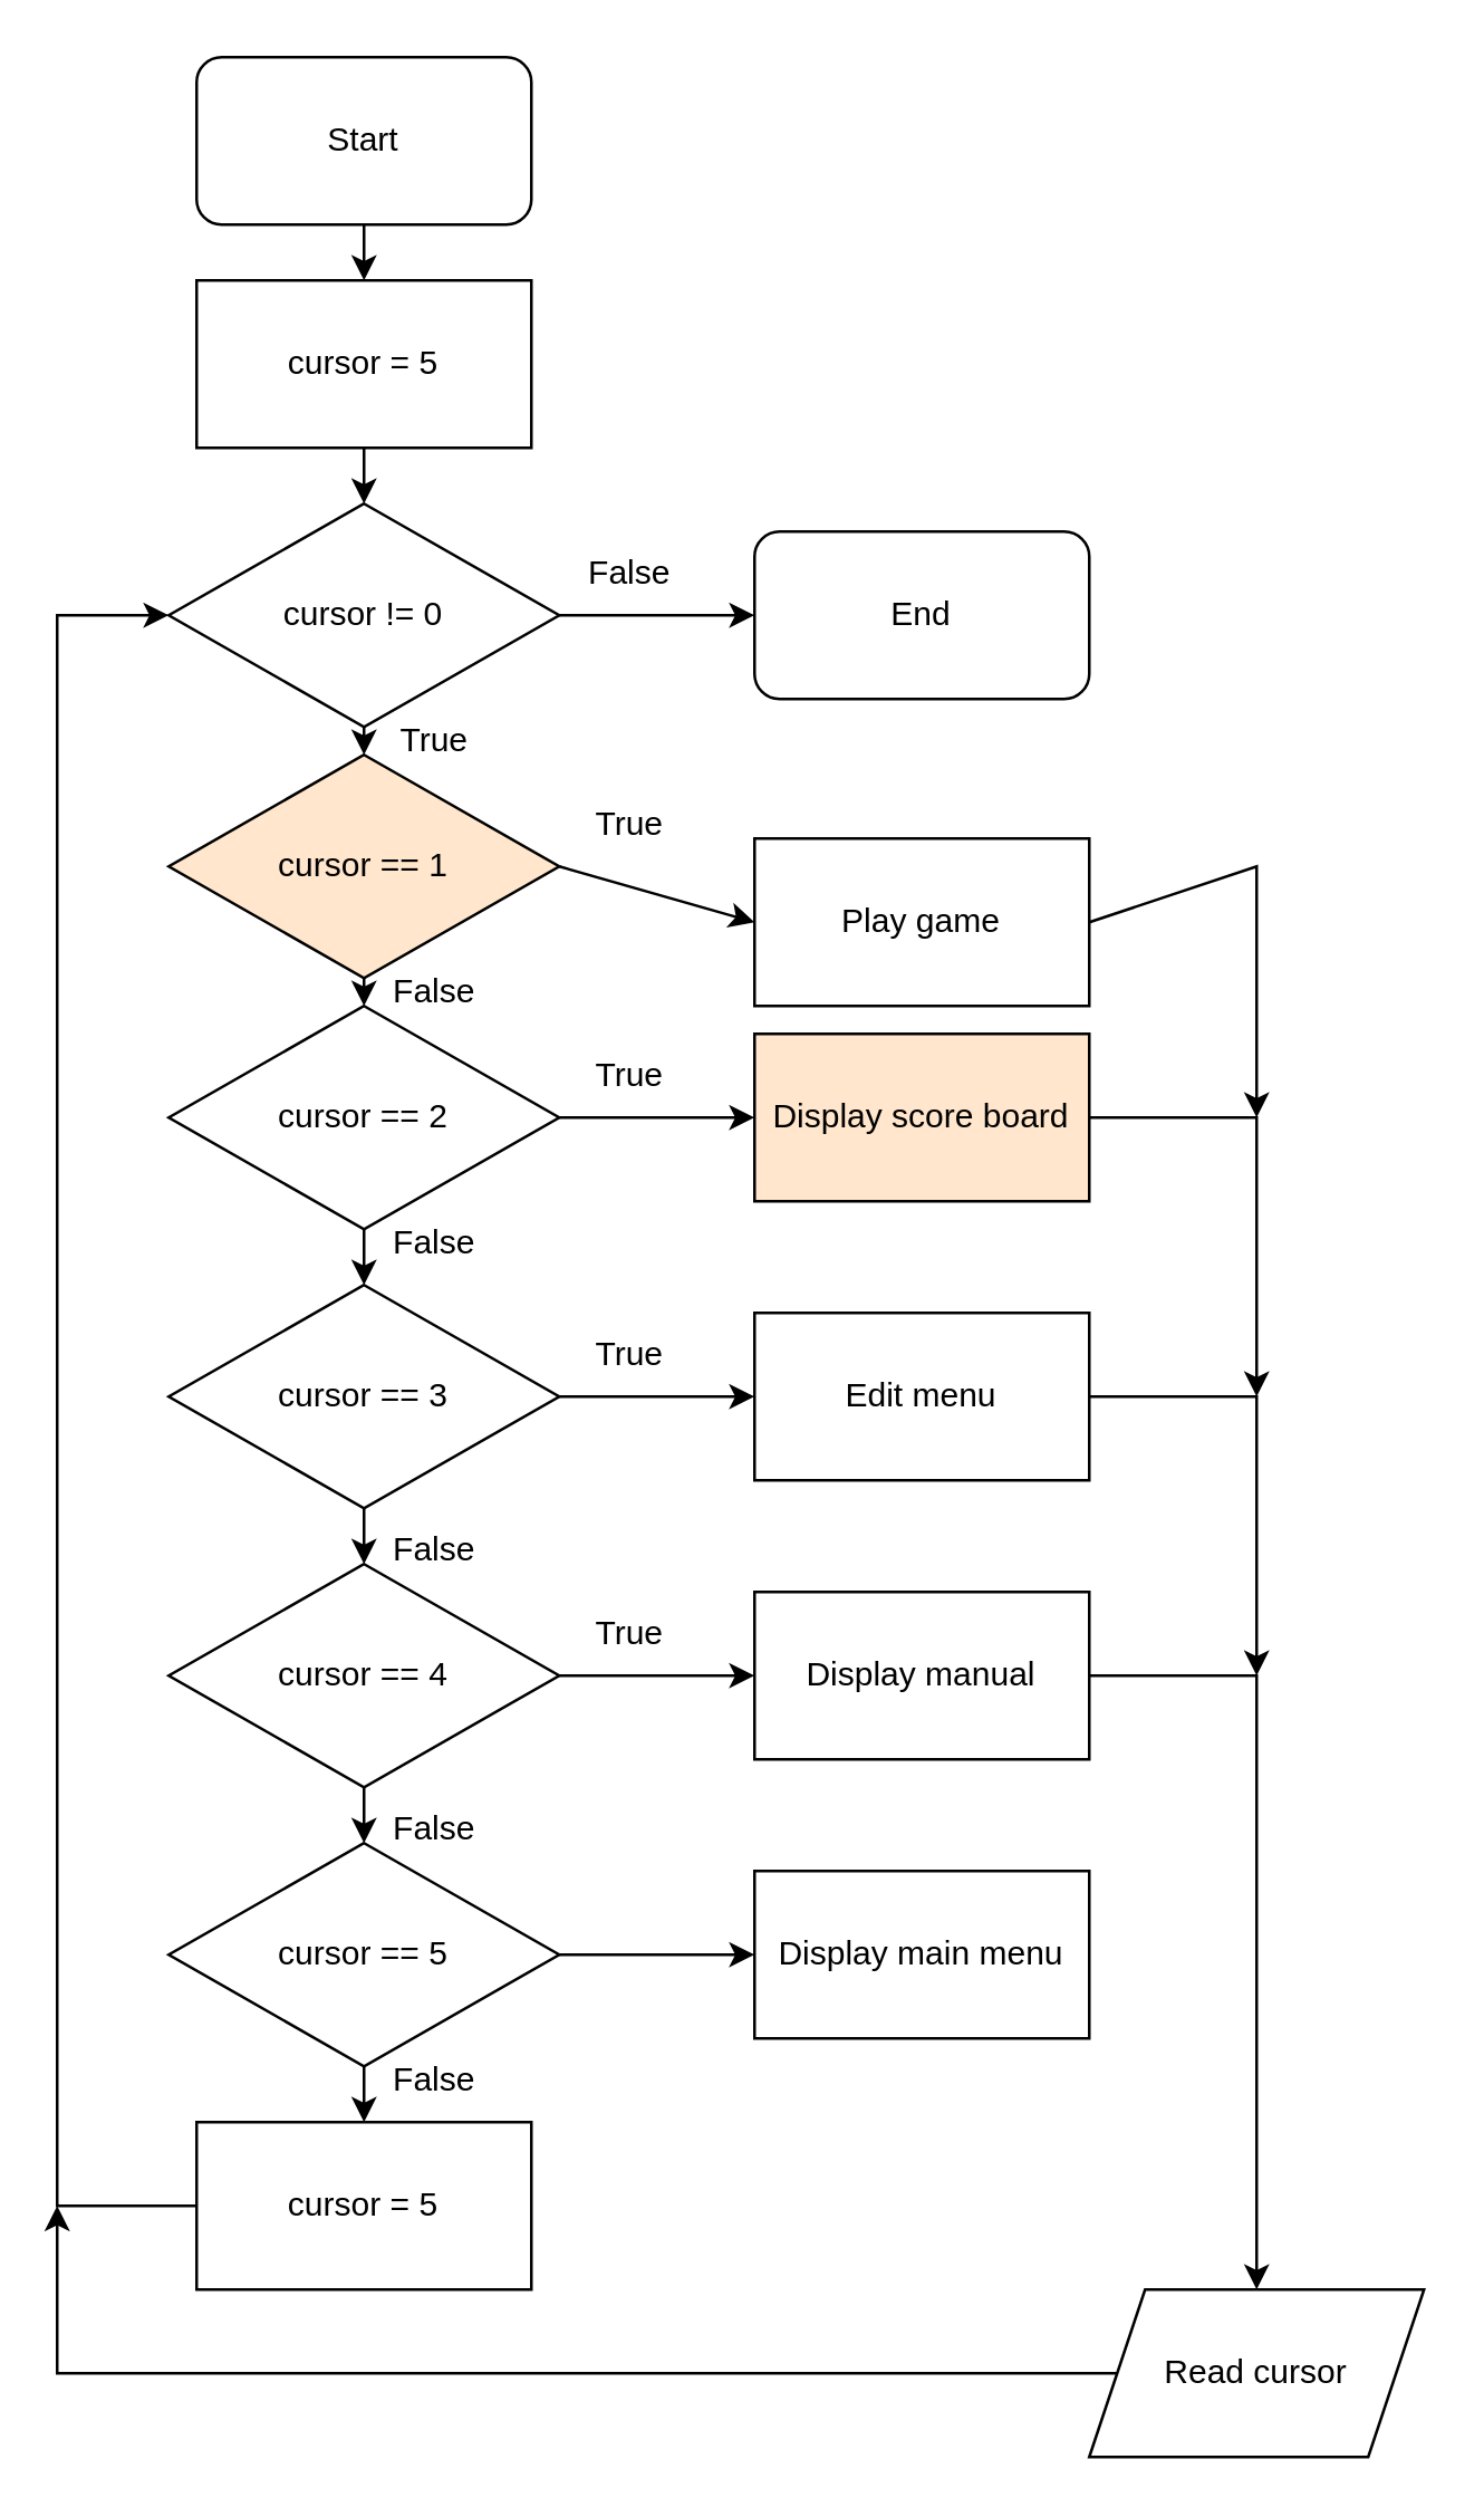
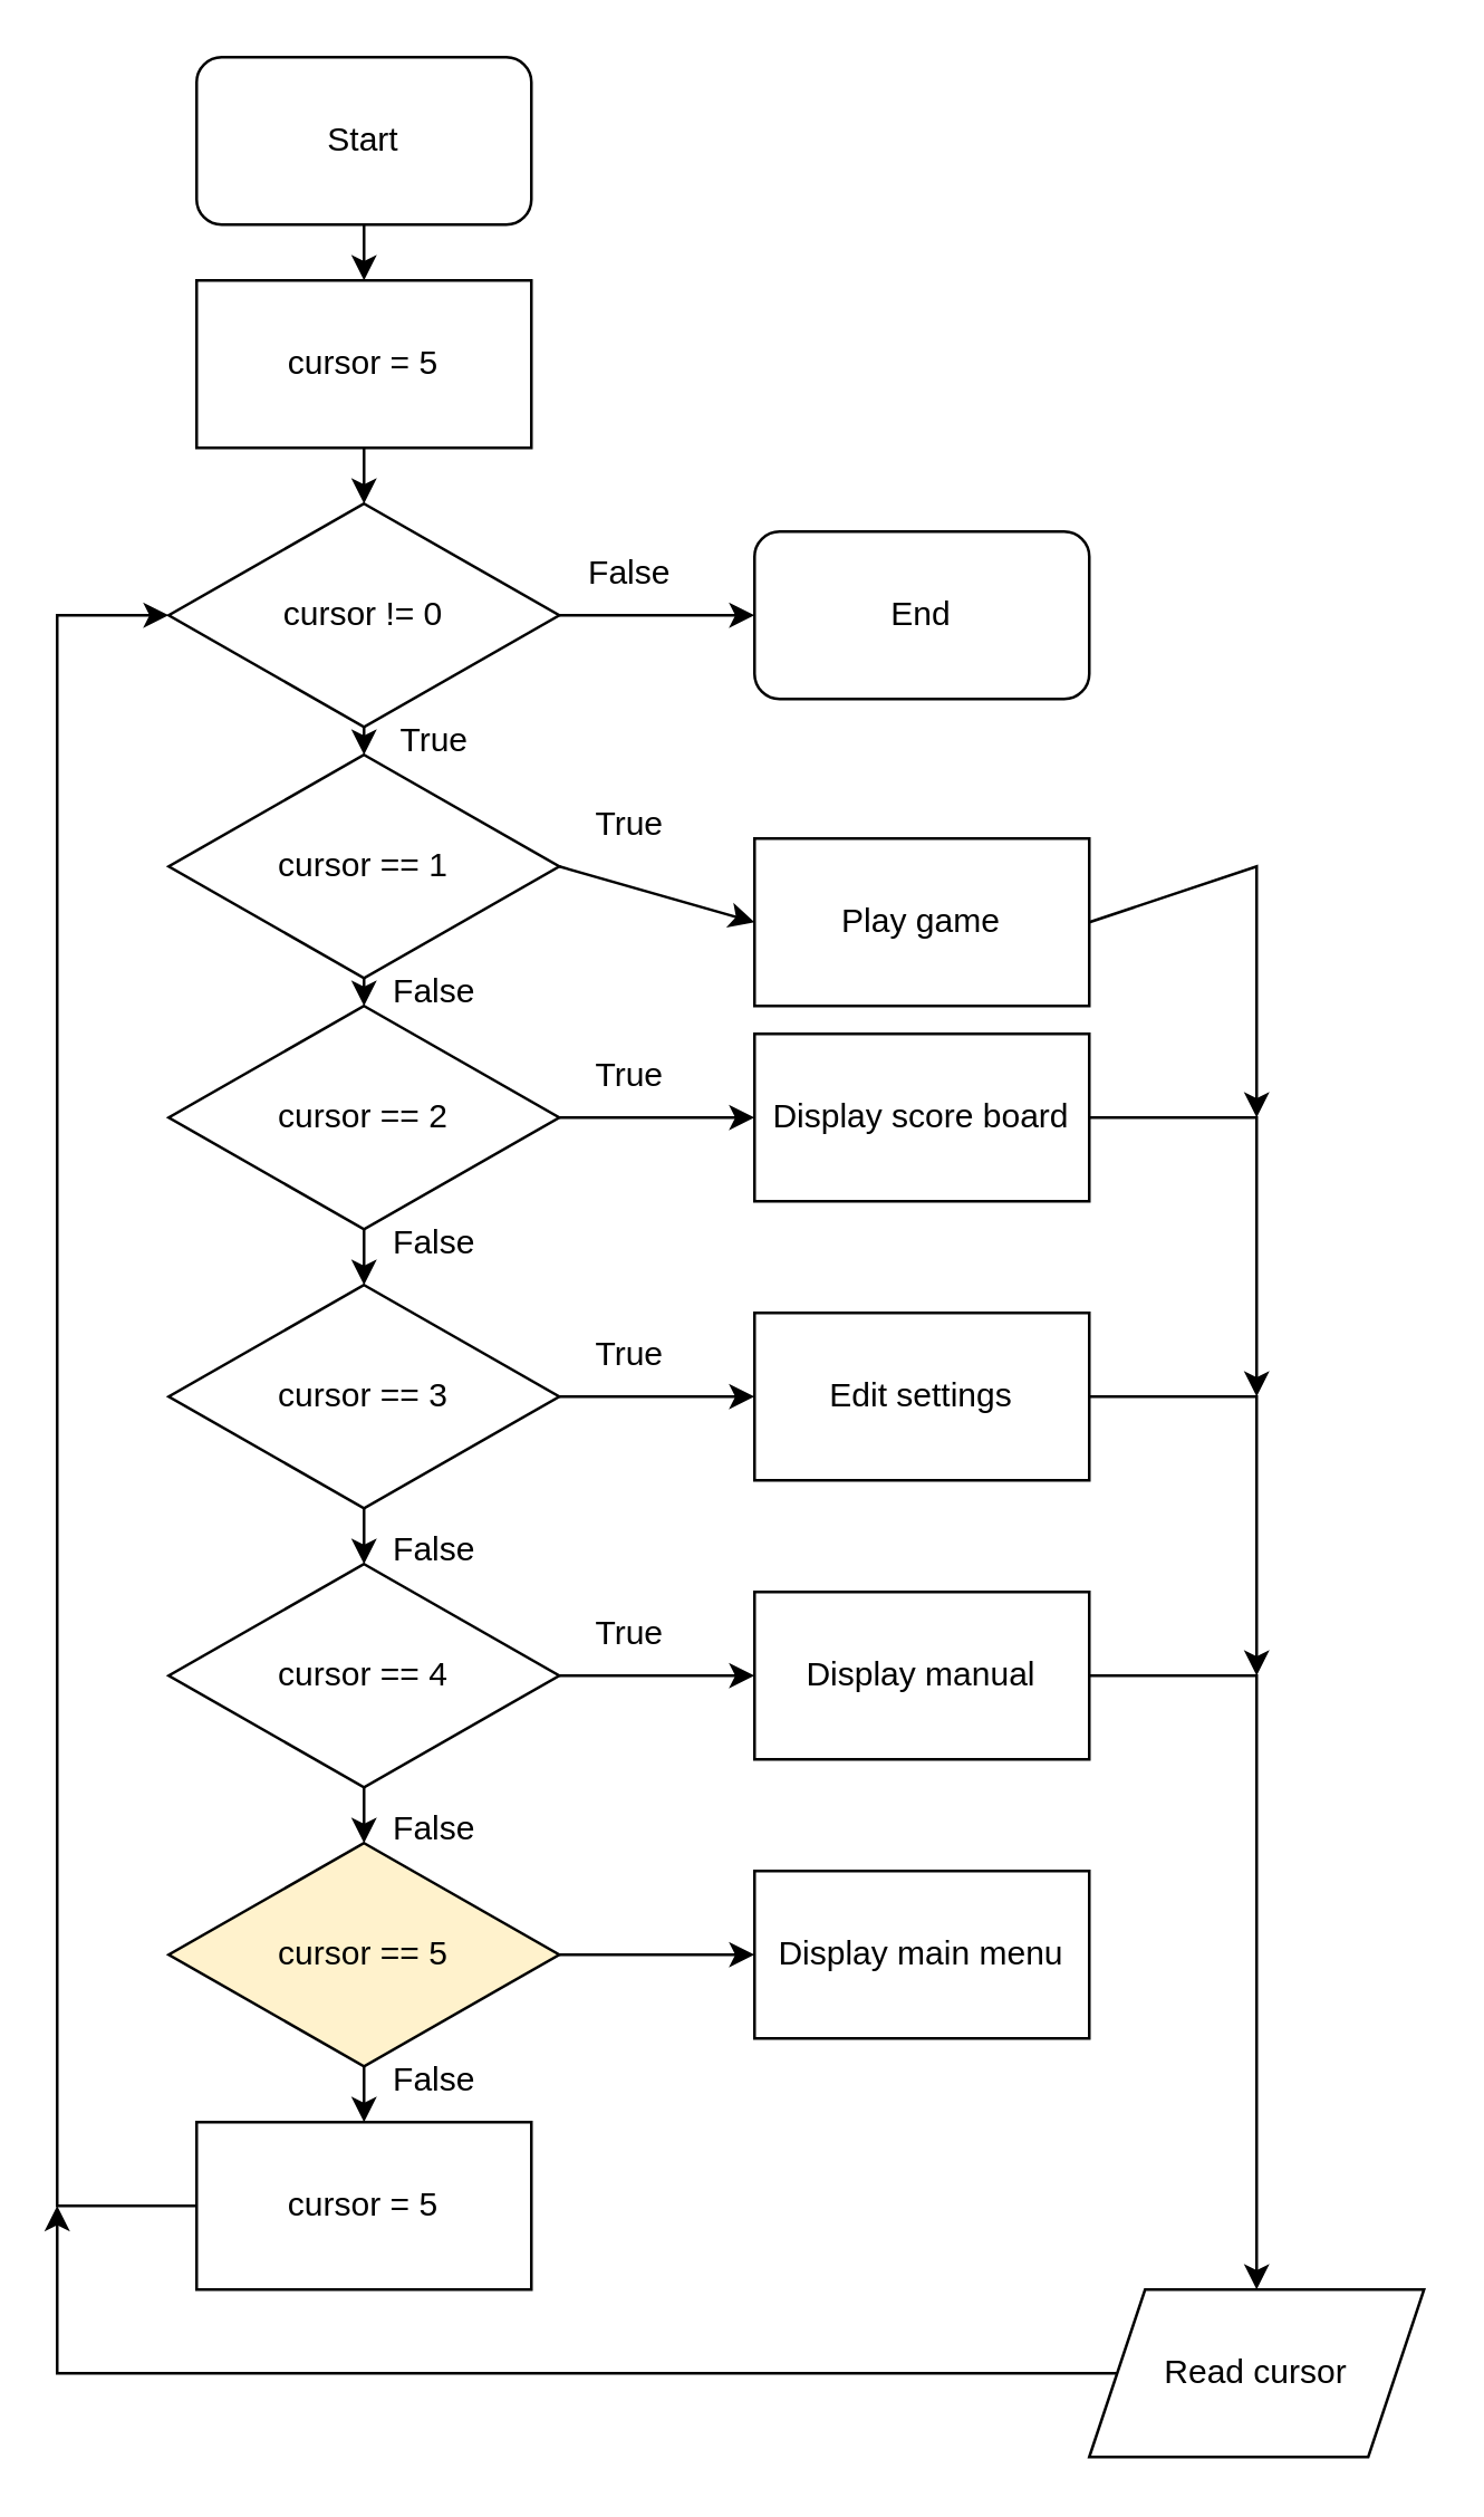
- <mxCell id="11" value="cursor == 1" style="rhombus;whiteSpace=wrap;html=1;fillColor=#ffe6cc;" parent="1" vertex="1"><mxGeometry x="60" y="270" width="140" height="80" as="geometry" /></mxCell>
+ <mxCell id="11" value="cursor == 1" style="rhombus;whiteSpace=wrap;html=1;" parent="1" vertex="1"><mxGeometry x="60" y="270" width="140" height="80" as="geometry" /></mxCell>
- <mxCell id="18" value="Display score board" style="rounded=0;whiteSpace=wrap;html=1;fillColor=#ffe6cc;" parent="1" vertex="1"><mxGeometry x="270" y="370" width="120" height="60" as="geometry" /></mxCell>
+ <mxCell id="18" value="Display score board" style="rounded=0;whiteSpace=wrap;html=1;" parent="1" vertex="1"><mxGeometry x="270" y="370" width="120" height="60" as="geometry" /></mxCell>
- <mxCell id="24" value="Edit menu" style="rounded=0;whiteSpace=wrap;html=1;" parent="1" vertex="1"><mxGeometry x="270" y="470" width="120" height="60" as="geometry" /></mxCell>
+ <mxCell id="24" value="Edit settings" style="rounded=0;whiteSpace=wrap;html=1;" parent="1" vertex="1"><mxGeometry x="270" y="470" width="120" height="60" as="geometry" /></mxCell>
- <mxCell id="46" value="cursor == 5" style="rhombus;whiteSpace=wrap;html=1;" vertex="1" parent="1"><mxGeometry x="60" y="660" width="140" height="80" as="geometry" /></mxCell>
+ <mxCell id="46" value="cursor == 5" style="rhombus;whiteSpace=wrap;html=1;fillColor=#fff2cc;" vertex="1" parent="1"><mxGeometry x="60" y="660" width="140" height="80" as="geometry" /></mxCell>
